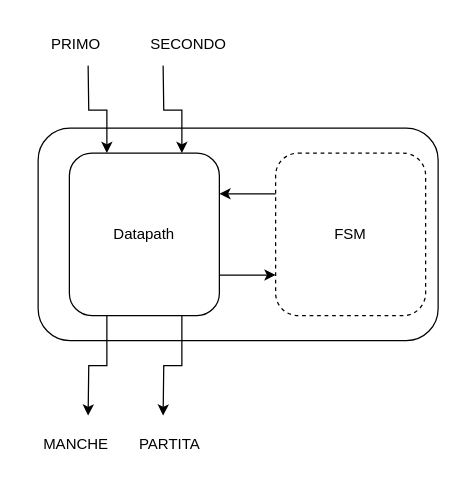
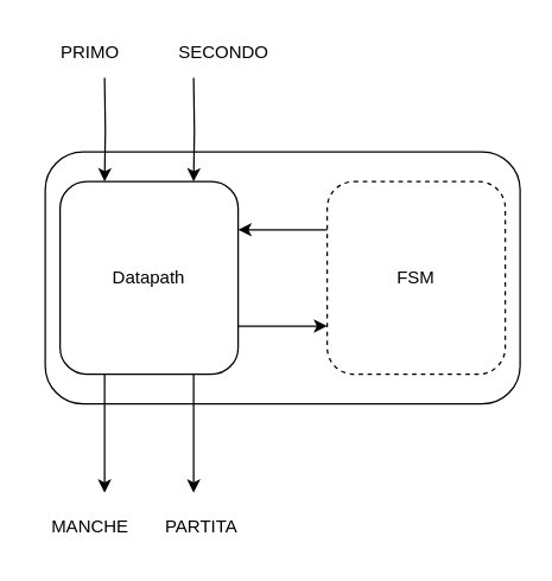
- <mxCell id="8" value="Datapath" style="rounded=1;whiteSpace=wrap;html=1;fillColor=none;" vertex="1" parent="1"><mxGeometry x="55" y="122" width="120" height="130" as="geometry" /></mxCell>
+ <mxCell id="8" value="Datapath" style="rounded=1;whiteSpace=wrap;html=1;fillColor=none;" vertex="1" parent="1"><mxGeometry x="40" y="122" width="120" height="130" as="geometry" /></mxCell>
